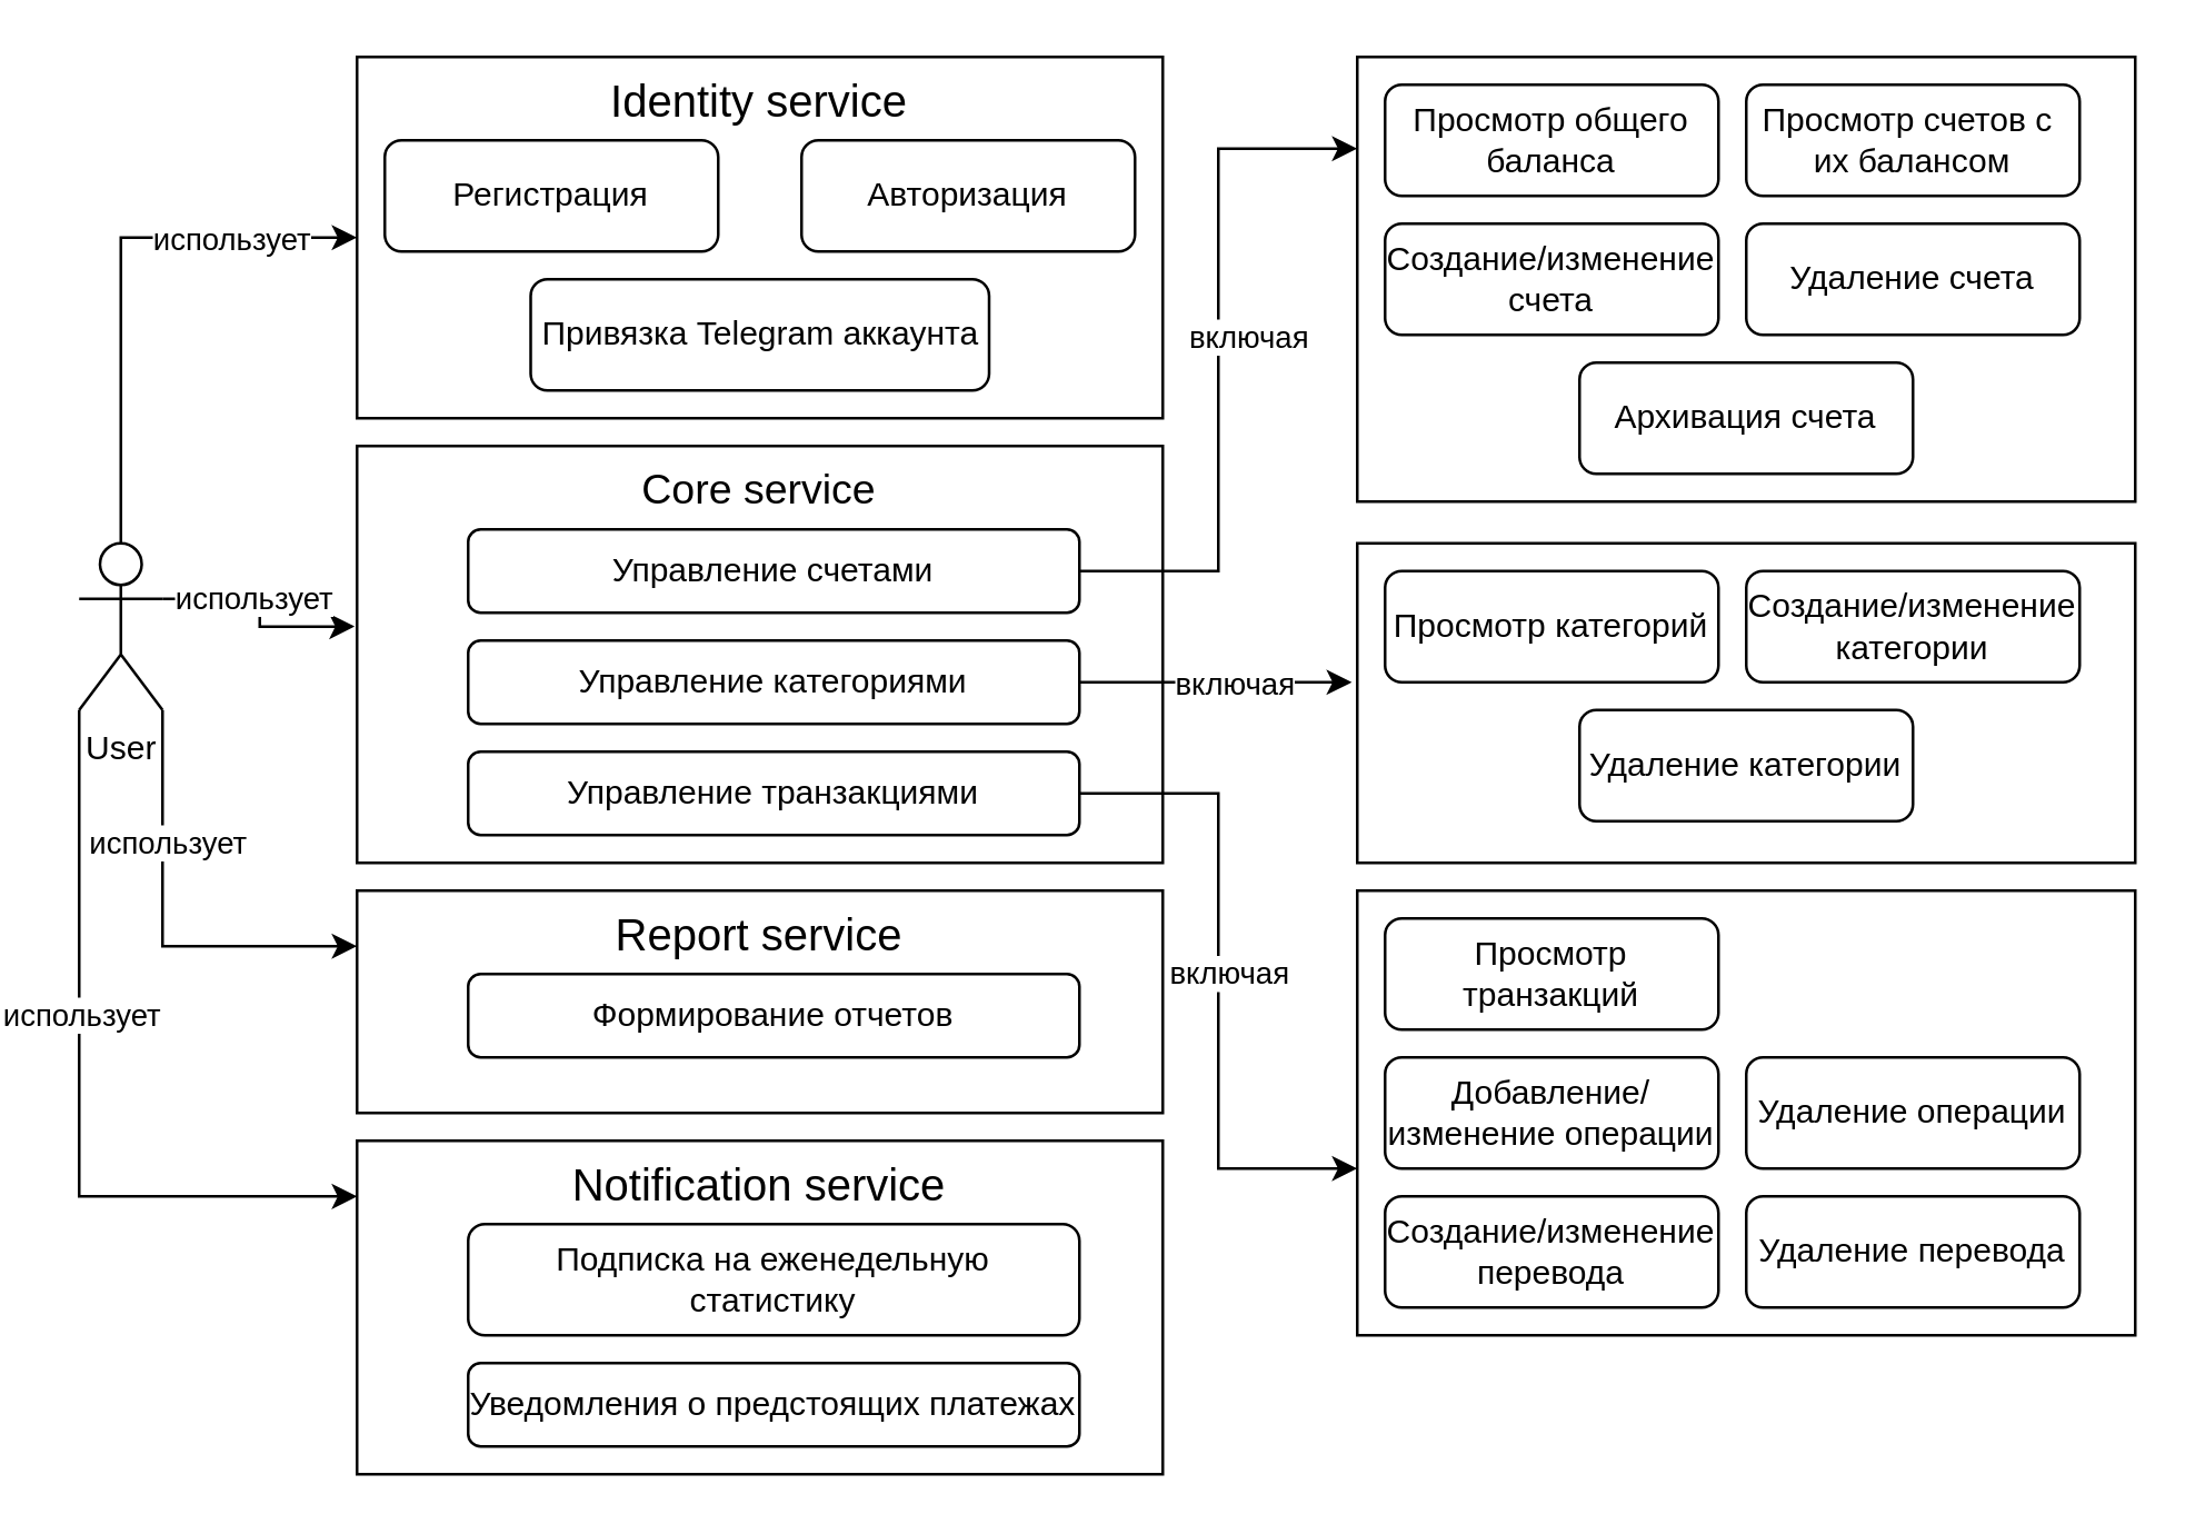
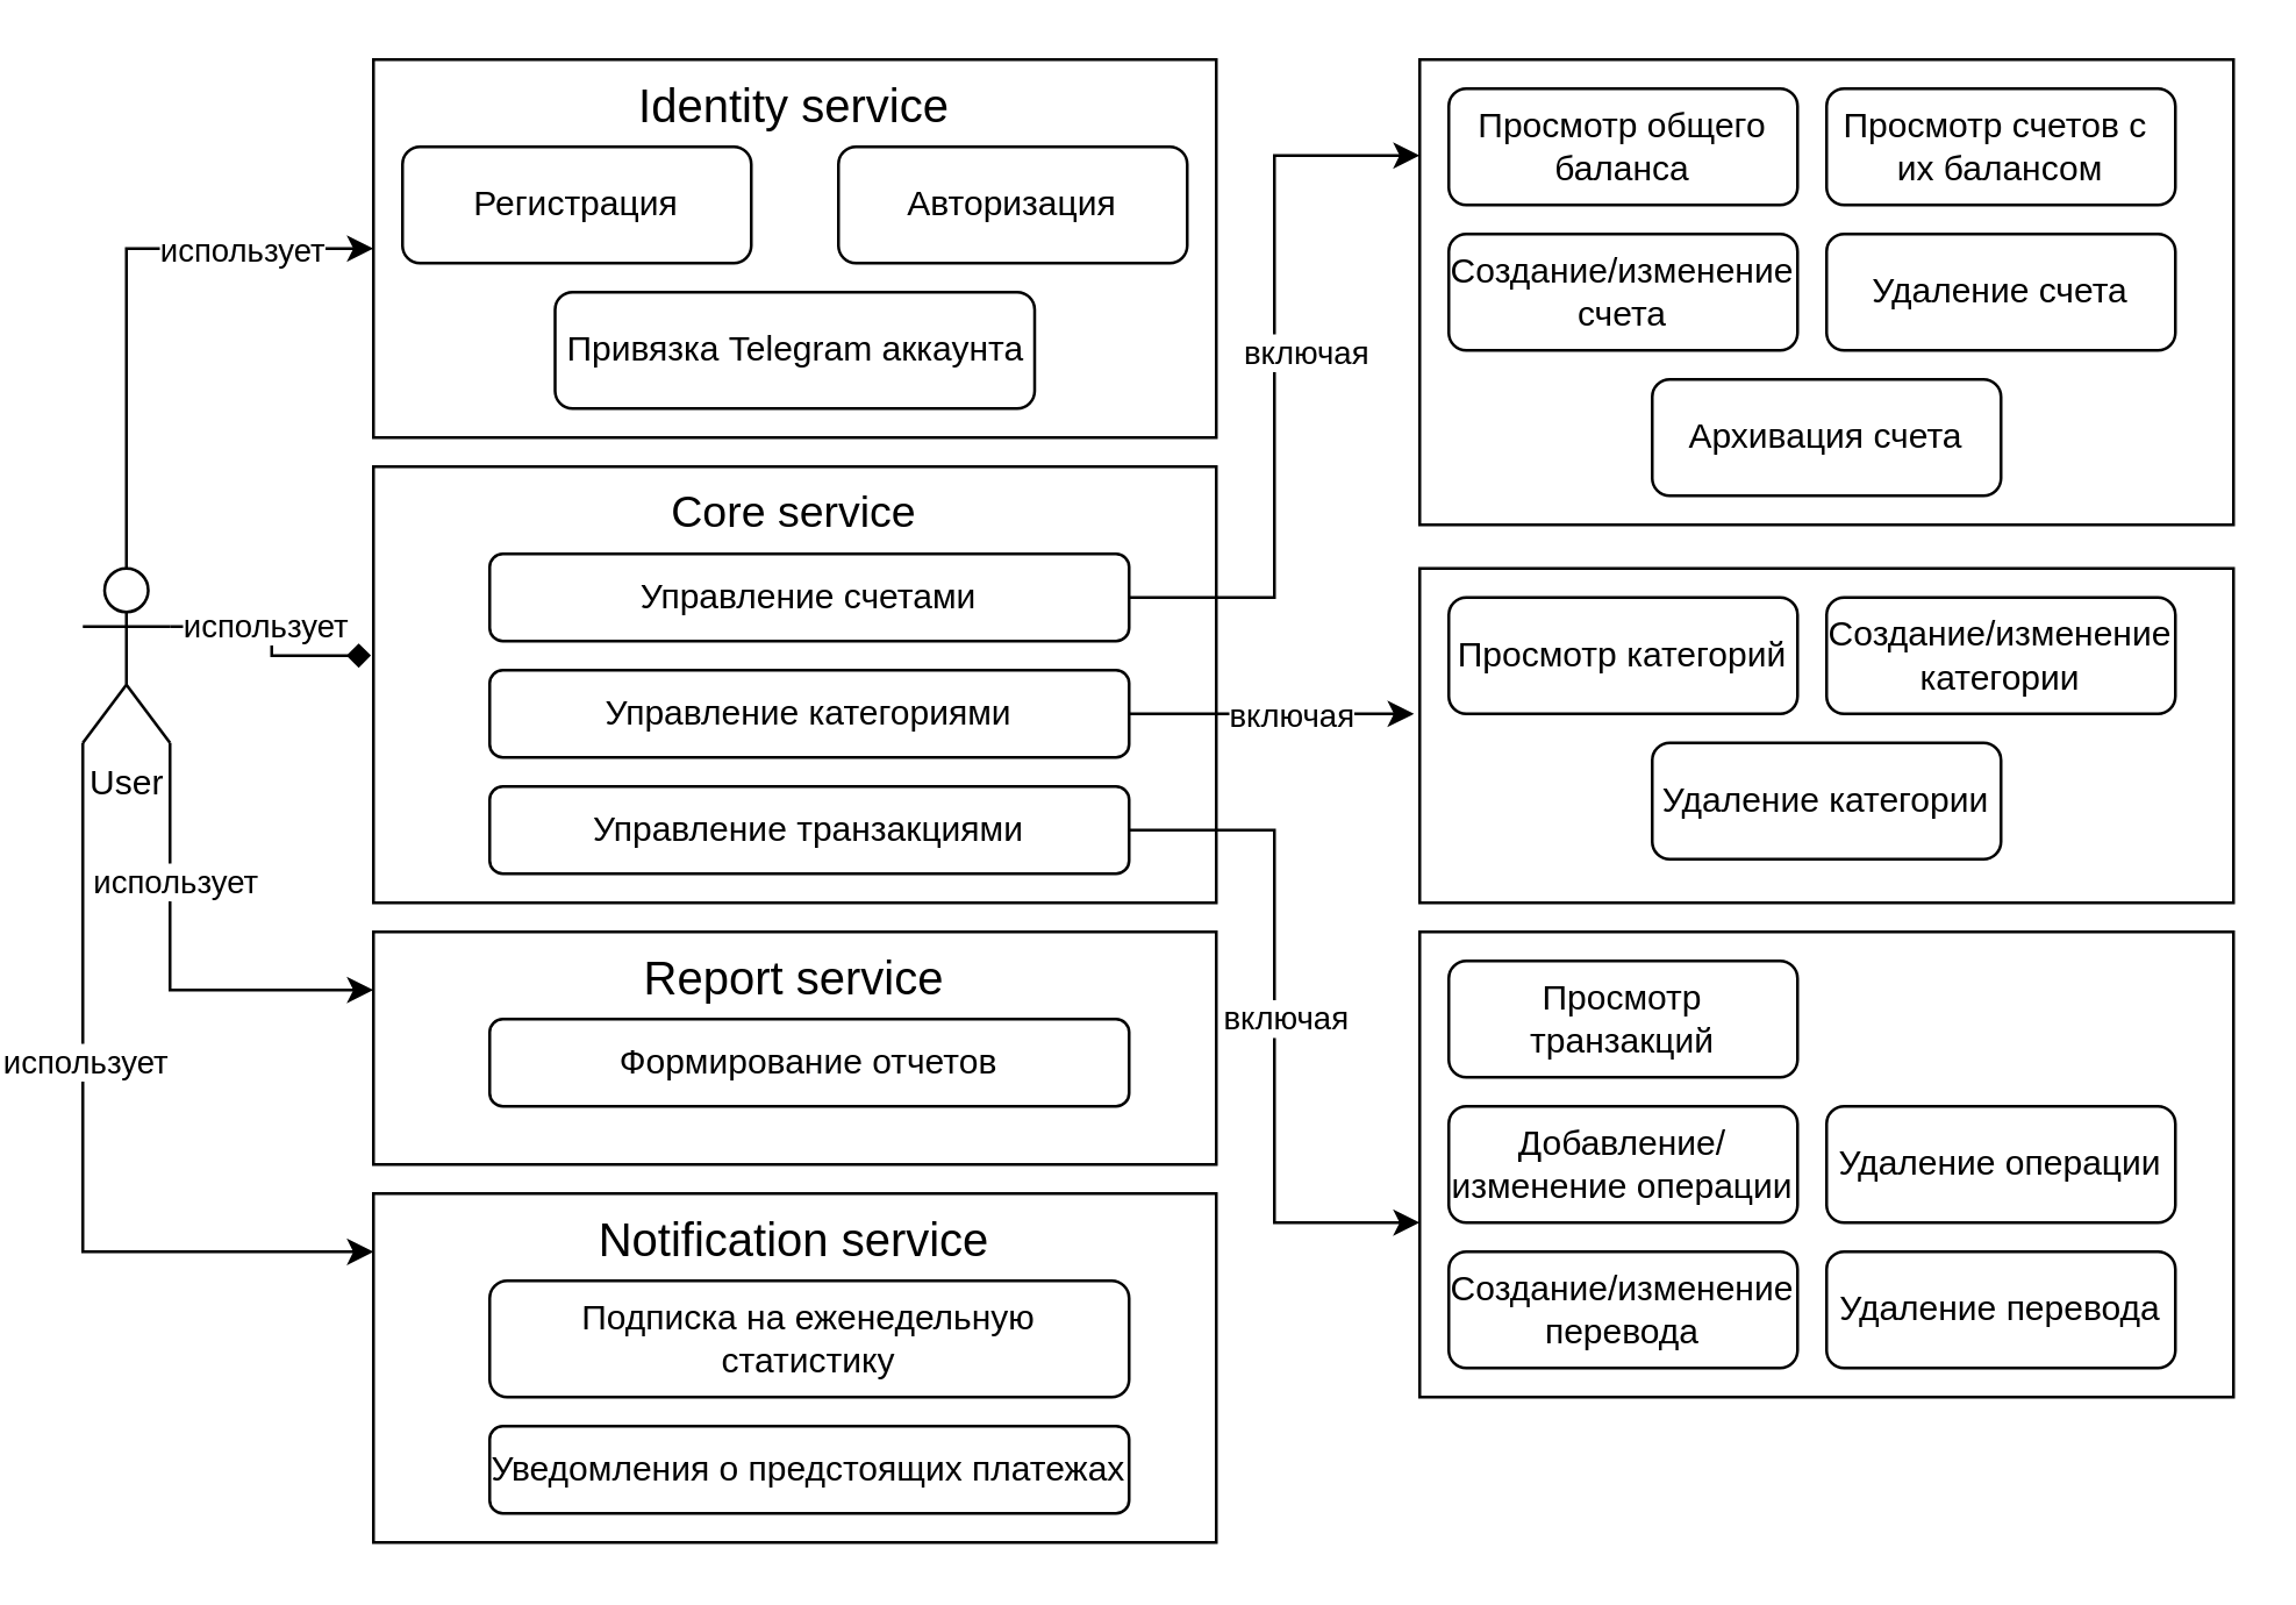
- <mxCell id="35" style="edgeStyle=orthogonalEdgeStyle;rounded=0;orthogonalLoop=1;jettySize=auto;html=1;exitX=1;exitY=0.333;exitDx=0;exitDy=0;exitPerimeter=0;entryX=-0.003;entryY=0.433;entryDx=0;entryDy=0;entryPerimeter=0;" edge="1" parent="1" source="6" target="11"><mxGeometry relative="1" as="geometry" /></mxCell>
+ <mxCell id="35" style="edgeStyle=orthogonalEdgeStyle;rounded=0;orthogonalLoop=1;jettySize=auto;html=1;exitX=1;exitY=0.333;exitDx=0;exitDy=0;exitPerimeter=0;entryX=-0.003;entryY=0.433;entryDx=0;entryDy=0;entryPerimeter=0;endArrow=diamond;" edge="1" parent="1" source="6" target="11"><mxGeometry relative="1" as="geometry" /></mxCell>
